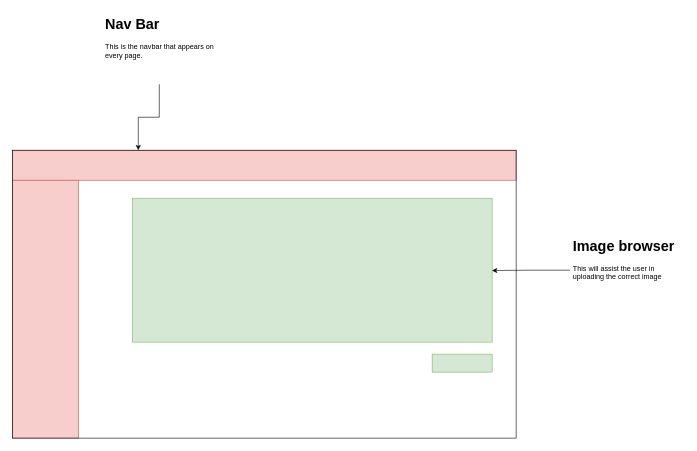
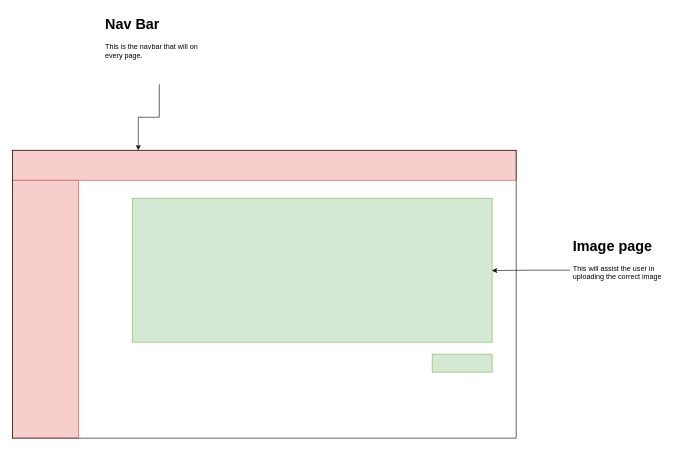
- <mxCell id="9" value="&lt;h1&gt;Nav Bar&lt;/h1&gt;&lt;div&gt;This is the navbar that appears on every page.&lt;/div&gt;" style="text;html=1;strokeColor=none;fillColor=none;spacing=5;spacingTop=-20;whiteSpace=wrap;overflow=hidden;rounded=0;" vertex="1" parent="1"><mxGeometry x="170" y="20" width="190" height="120" as="geometry" /></mxCell>
+ <mxCell id="9" value="&lt;h1&gt;Nav Bar&lt;/h1&gt;&lt;div&gt;This is the navbar that will on every page.&lt;/div&gt;" style="text;html=1;strokeColor=none;fillColor=none;spacing=5;spacingTop=-20;whiteSpace=wrap;overflow=hidden;rounded=0;" vertex="1" parent="1"><mxGeometry x="170" y="20" width="190" height="120" as="geometry" /></mxCell>
- <mxCell id="11" value="&lt;h1&gt;Image browser&lt;/h1&gt;&lt;div&gt;This will assist the user in uploading the correct image&lt;/div&gt;" style="text;html=1;strokeColor=none;fillColor=none;spacing=5;spacingTop=-20;whiteSpace=wrap;overflow=hidden;rounded=0;" vertex="1" parent="1"><mxGeometry x="950" y="390" width="190" height="120" as="geometry" /></mxCell>
+ <mxCell id="11" value="&lt;h1&gt;Image page&lt;/h1&gt;&lt;div&gt;This will assist the user in uploading the correct image&lt;/div&gt;" style="text;html=1;strokeColor=none;fillColor=none;spacing=5;spacingTop=-20;whiteSpace=wrap;overflow=hidden;rounded=0;" vertex="1" parent="1"><mxGeometry x="950" y="390" width="190" height="120" as="geometry" /></mxCell>
